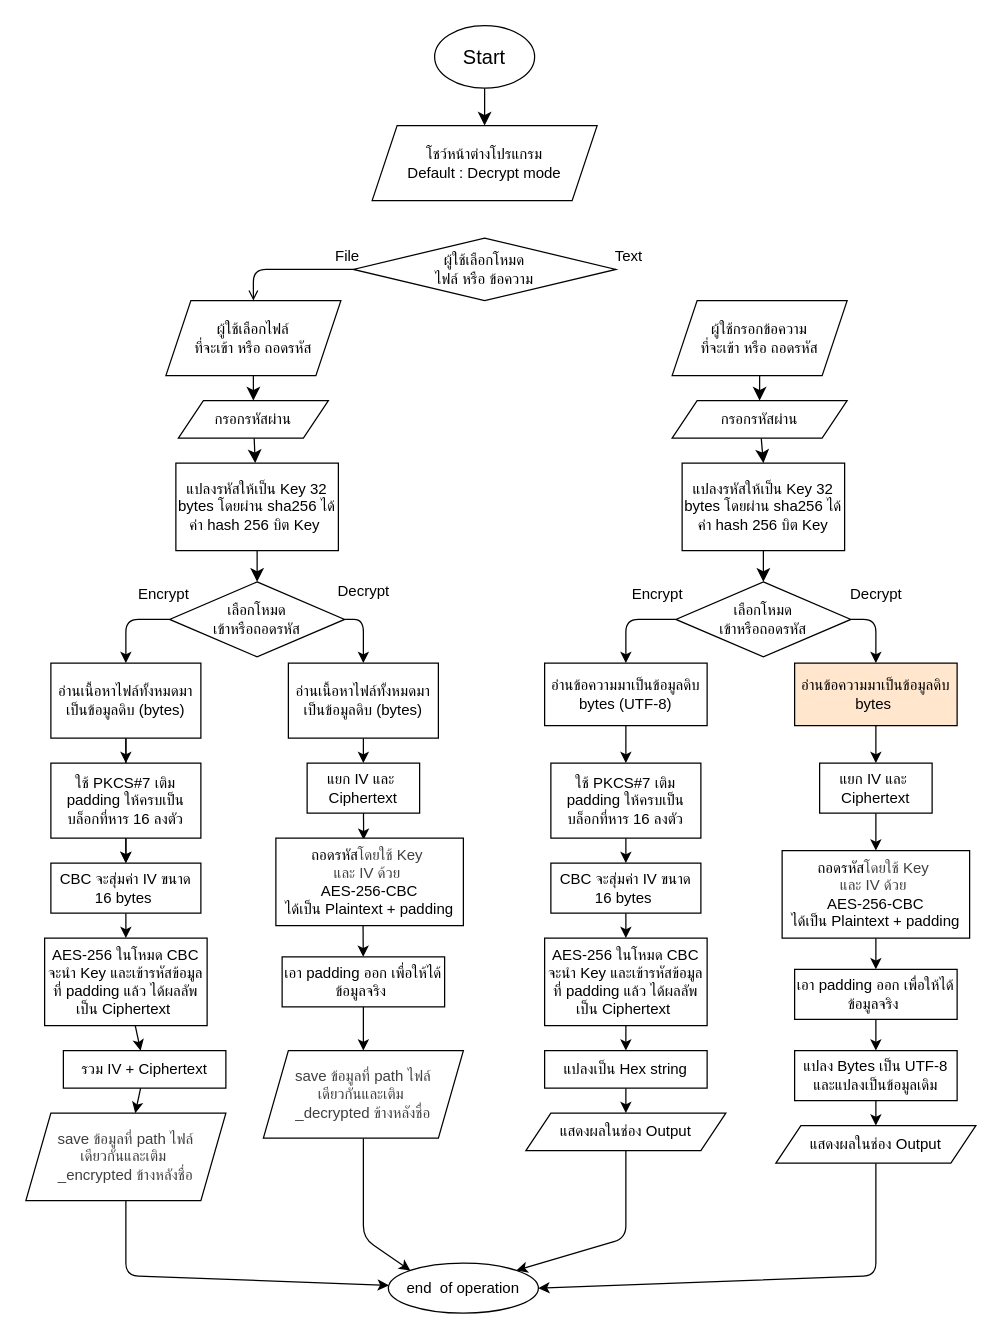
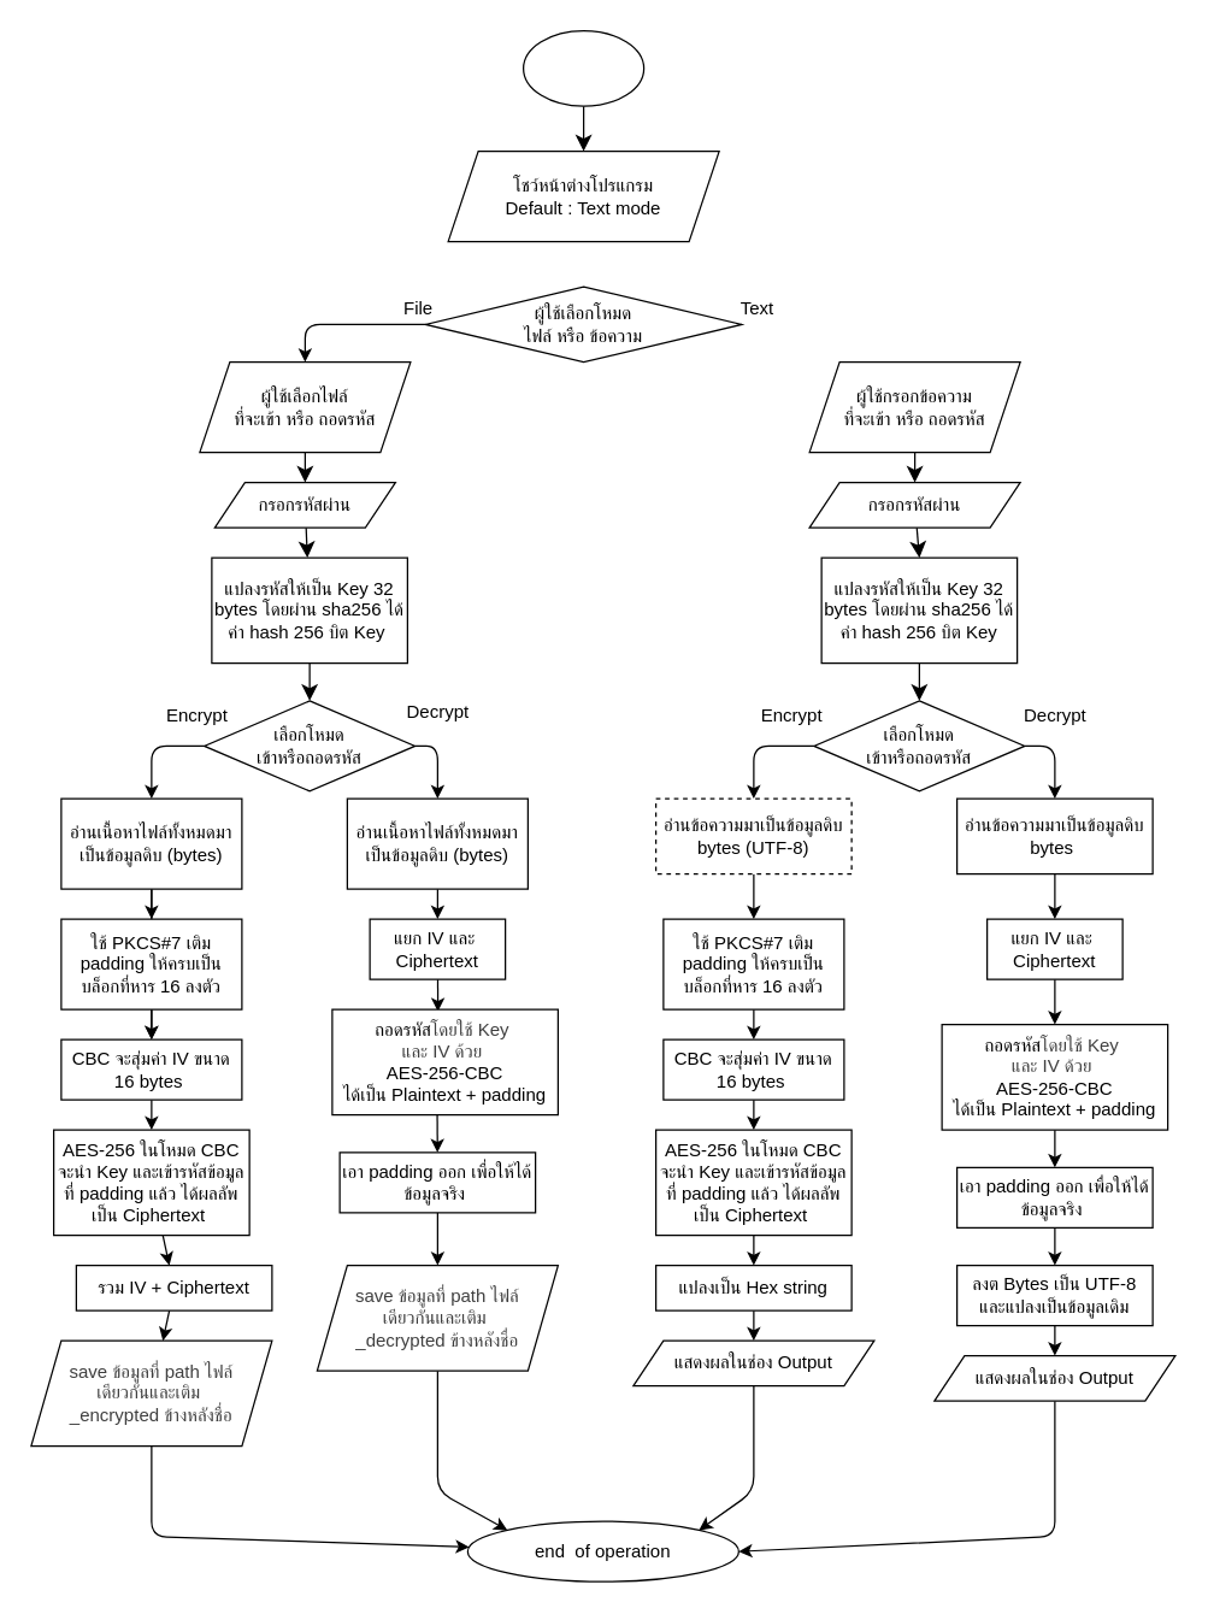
- <mxCell id="4" value="Start" style="text;strokeColor=none;fillColor=none;html=1;align=center;verticalAlign=middle;whiteSpace=wrap;rounded=0;fontSize=16;" vertex="1" parent="1"><mxGeometry x="357" y="30" width="60" height="30" as="geometry" /></mxCell>
- <mxCell id="13" value="โชว์หน้าต่างโปรแกรม&lt;div&gt;Default : Decrypt mode&lt;/div&gt;" style="shape=parallelogram;perimeter=parallelogramPerimeter;whiteSpace=wrap;html=1;fixedSize=1;" vertex="1" parent="1"><mxGeometry x="297" y="100" width="180" height="60" as="geometry" /></mxCell>
+ <mxCell id="13" value="โชว์หน้าต่างโปรแกรม&lt;div&gt;Default : Text mode&lt;/div&gt;" style="shape=parallelogram;perimeter=parallelogramPerimeter;whiteSpace=wrap;html=1;fixedSize=1;" vertex="1" parent="1"><mxGeometry x="297" y="100" width="180" height="60" as="geometry" /></mxCell>
- <mxCell id="5" style="edgeStyle=none;html=1;entryX=0.5;entryY=0;entryDx=0;entryDy=0;endArrow=open;" edge="1" parent="1" source="6" target="8"><mxGeometry relative="1" as="geometry"><Array as="points"><mxPoint x="202" y="215" /></Array></mxGeometry></mxCell>
+ <mxCell id="5" style="edgeStyle=none;html=1;entryX=0.5;entryY=0;entryDx=0;entryDy=0;" edge="1" parent="1" source="6" target="8"><mxGeometry relative="1" as="geometry"><Array as="points"><mxPoint x="202" y="215" /></Array></mxGeometry></mxCell>
- <mxCell id="29" value="อ่านข้อความมาเป็นข้อมูลดิบ bytes (UTF-8)" style="rounded=0;whiteSpace=wrap;html=1;" vertex="1" parent="1"><mxGeometry x="435" y="530" width="130" height="50" as="geometry" /></mxCell>
+ <mxCell id="29" value="อ่านข้อความมาเป็นข้อมูลดิบ bytes (UTF-8)" style="rounded=0;whiteSpace=wrap;html=1;dashed=1;" vertex="1" parent="1"><mxGeometry x="435" y="530" width="130" height="50" as="geometry" /></mxCell>
- <mxCell id="68" value="อ่านข้อความมาเป็นข้อมูลดิบ bytes&amp;nbsp;" style="rounded=0;whiteSpace=wrap;html=1;fillColor=#ffe6cc;" vertex="1" parent="1"><mxGeometry x="635" y="530" width="130" height="50" as="geometry" /></mxCell>
+ <mxCell id="68" value="อ่านข้อความมาเป็นข้อมูลดิบ bytes&amp;nbsp;" style="rounded=0;whiteSpace=wrap;html=1;" vertex="1" parent="1"><mxGeometry x="635" y="530" width="130" height="50" as="geometry" /></mxCell>
- <mxCell id="77" value="แปลง Bytes เป็น UTF-8&lt;div&gt;และแปลงเป็นข้อมูลเดิม&lt;/div&gt;" style="whiteSpace=wrap;html=1;rounded=0;" vertex="1" parent="1"><mxGeometry x="635" y="840" width="130" height="40" as="geometry" /></mxCell>
+ <mxCell id="77" value="ลงต Bytes เป็น UTF-8&lt;div&gt;และแปลงเป็นข้อมูลเดิม&lt;/div&gt;" style="whiteSpace=wrap;html=1;rounded=0;" vertex="1" parent="1"><mxGeometry x="635" y="840" width="130" height="40" as="geometry" /></mxCell>
- <mxCell id="41" value="end&amp;nbsp; of operation" style="ellipse;whiteSpace=wrap;html=1;rounded=0;" vertex="1" parent="1"><mxGeometry x="310" y="1010" width="120" height="40" as="geometry" /></mxCell>
+ <mxCell id="41" value="end&amp;nbsp; of operation" style="ellipse;whiteSpace=wrap;html=1;rounded=0;" vertex="1" parent="1"><mxGeometry x="310" y="1010" width="180" height="40" as="geometry" /></mxCell>
